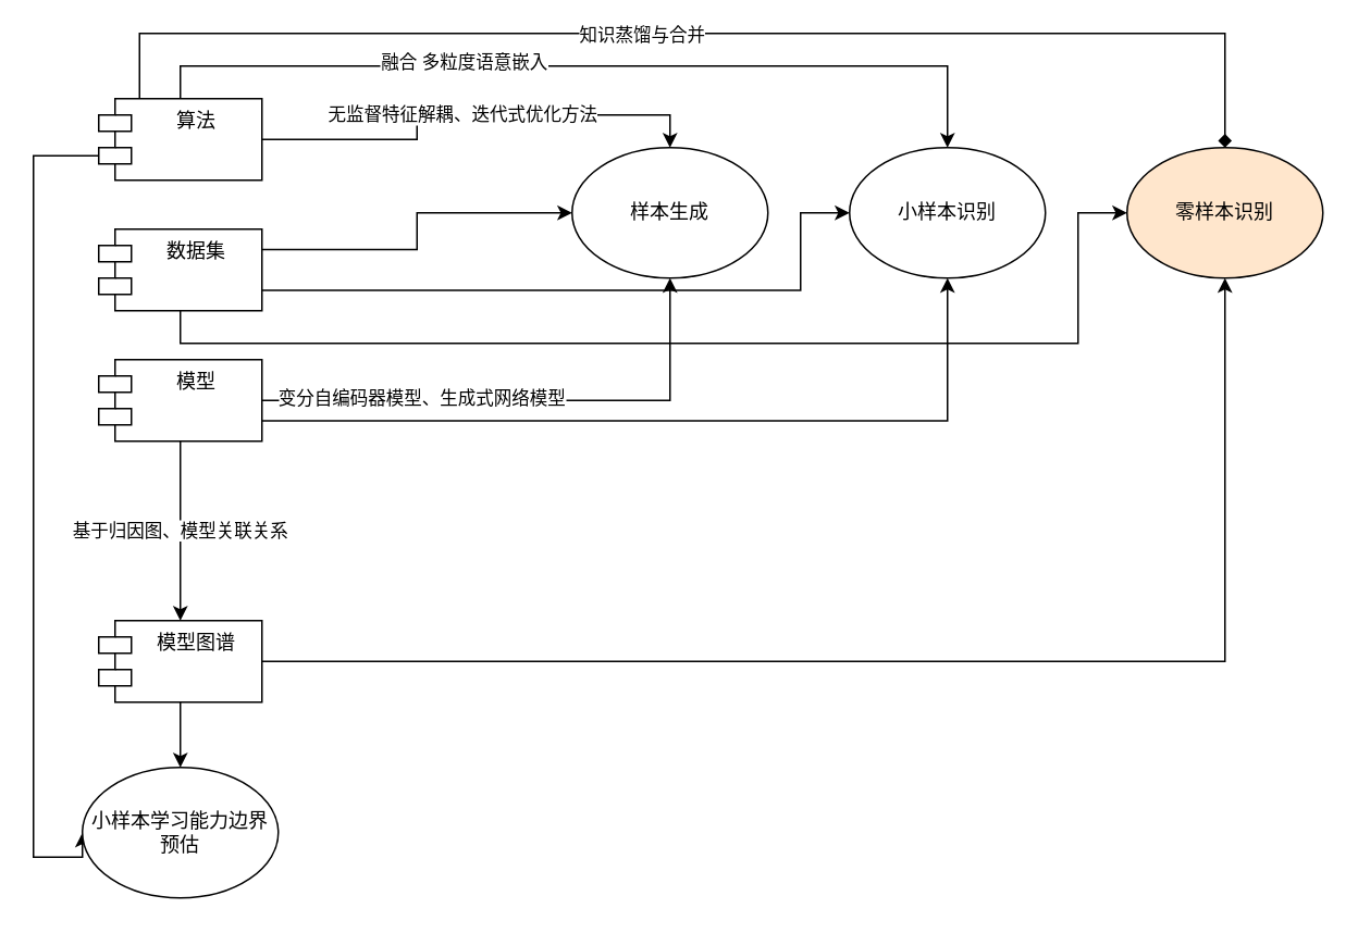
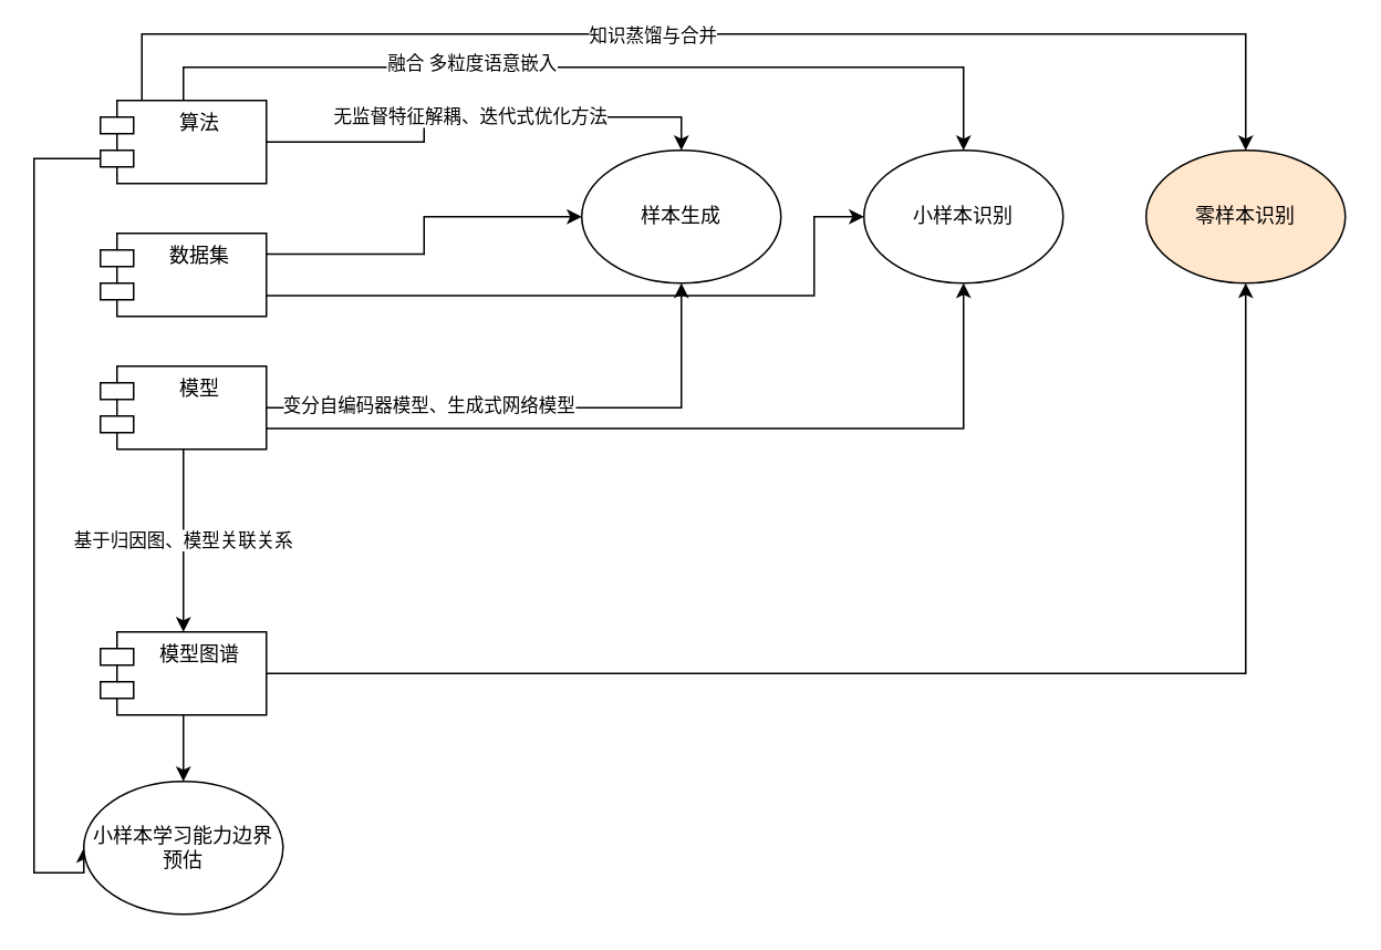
- <mxCell id="19" style="edgeStyle=orthogonalEdgeStyle;rounded=0;orthogonalLoop=1;jettySize=auto;html=1;exitX=0.25;exitY=0;exitDx=0;exitDy=0;entryX=0.5;entryY=0;entryDx=0;entryDy=0;endArrow=diamond;" edge="1" parent="1" source="21" target="26"><mxGeometry relative="1" as="geometry"><mxPoint x="750" y="90" as="targetPoint" /><Array as="points"><mxPoint x="85" y="20" /><mxPoint x="750" y="20" /></Array></mxGeometry></mxCell>
+ <mxCell id="19" style="edgeStyle=orthogonalEdgeStyle;rounded=0;orthogonalLoop=1;jettySize=auto;html=1;exitX=0.25;exitY=0;exitDx=0;exitDy=0;entryX=0.5;entryY=0;entryDx=0;entryDy=0;" edge="1" parent="1" source="21" target="26"><mxGeometry relative="1" as="geometry"><mxPoint x="750" y="90" as="targetPoint" /><Array as="points"><mxPoint x="85" y="20" /><mxPoint x="750" y="20" /></Array></mxGeometry></mxCell>
- <mxCell id="9" style="edgeStyle=orthogonalEdgeStyle;rounded=0;orthogonalLoop=1;jettySize=auto;html=1;entryX=0;entryY=0.5;entryDx=0;entryDy=0;exitX=0.5;exitY=1;exitDx=0;exitDy=0;" edge="1" parent="1" source="10" target="26"><mxGeometry relative="1" as="geometry"><mxPoint x="150" y="190" as="sourcePoint" /><Array as="points"><mxPoint x="110" y="210" /><mxPoint x="660" y="210" /><mxPoint x="660" y="130" /></Array></mxGeometry></mxCell>
